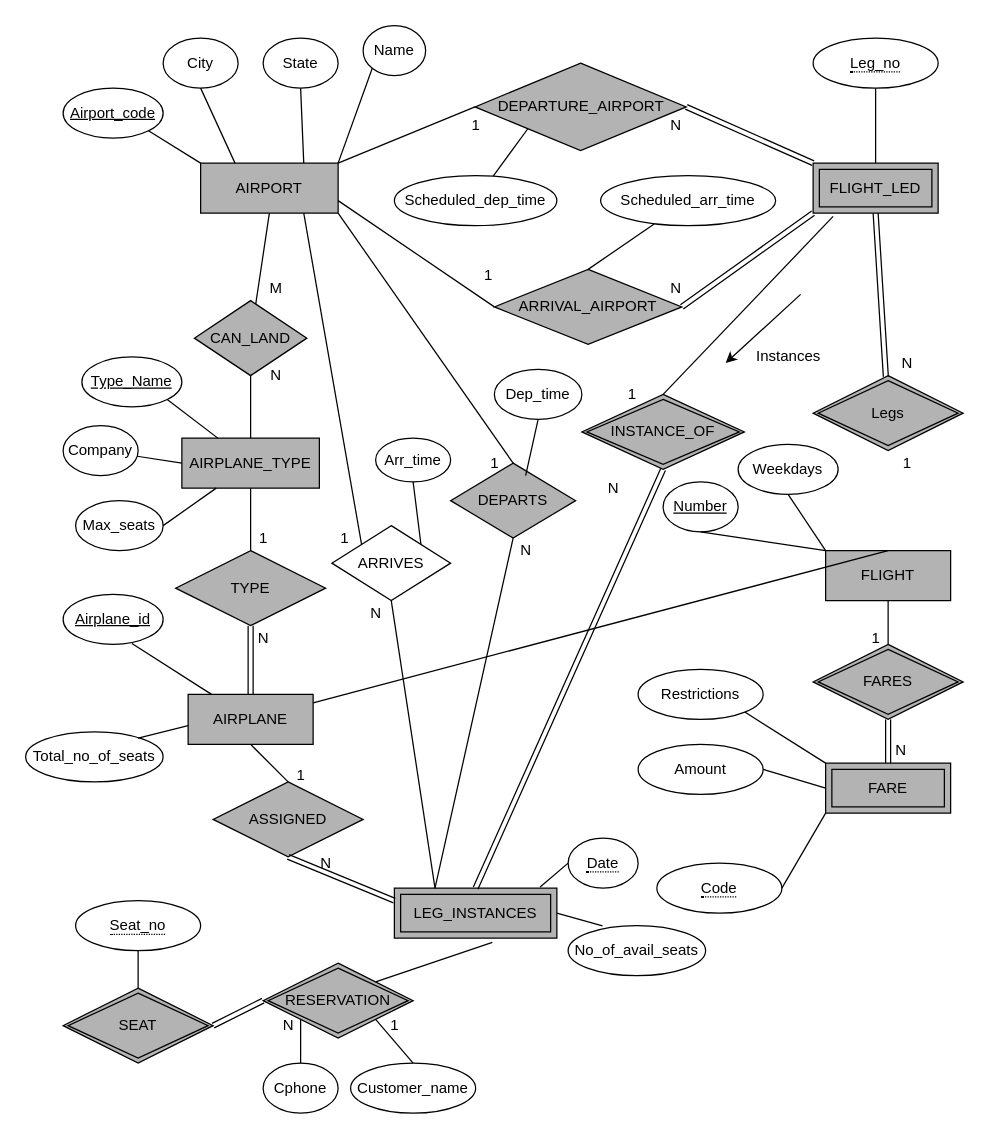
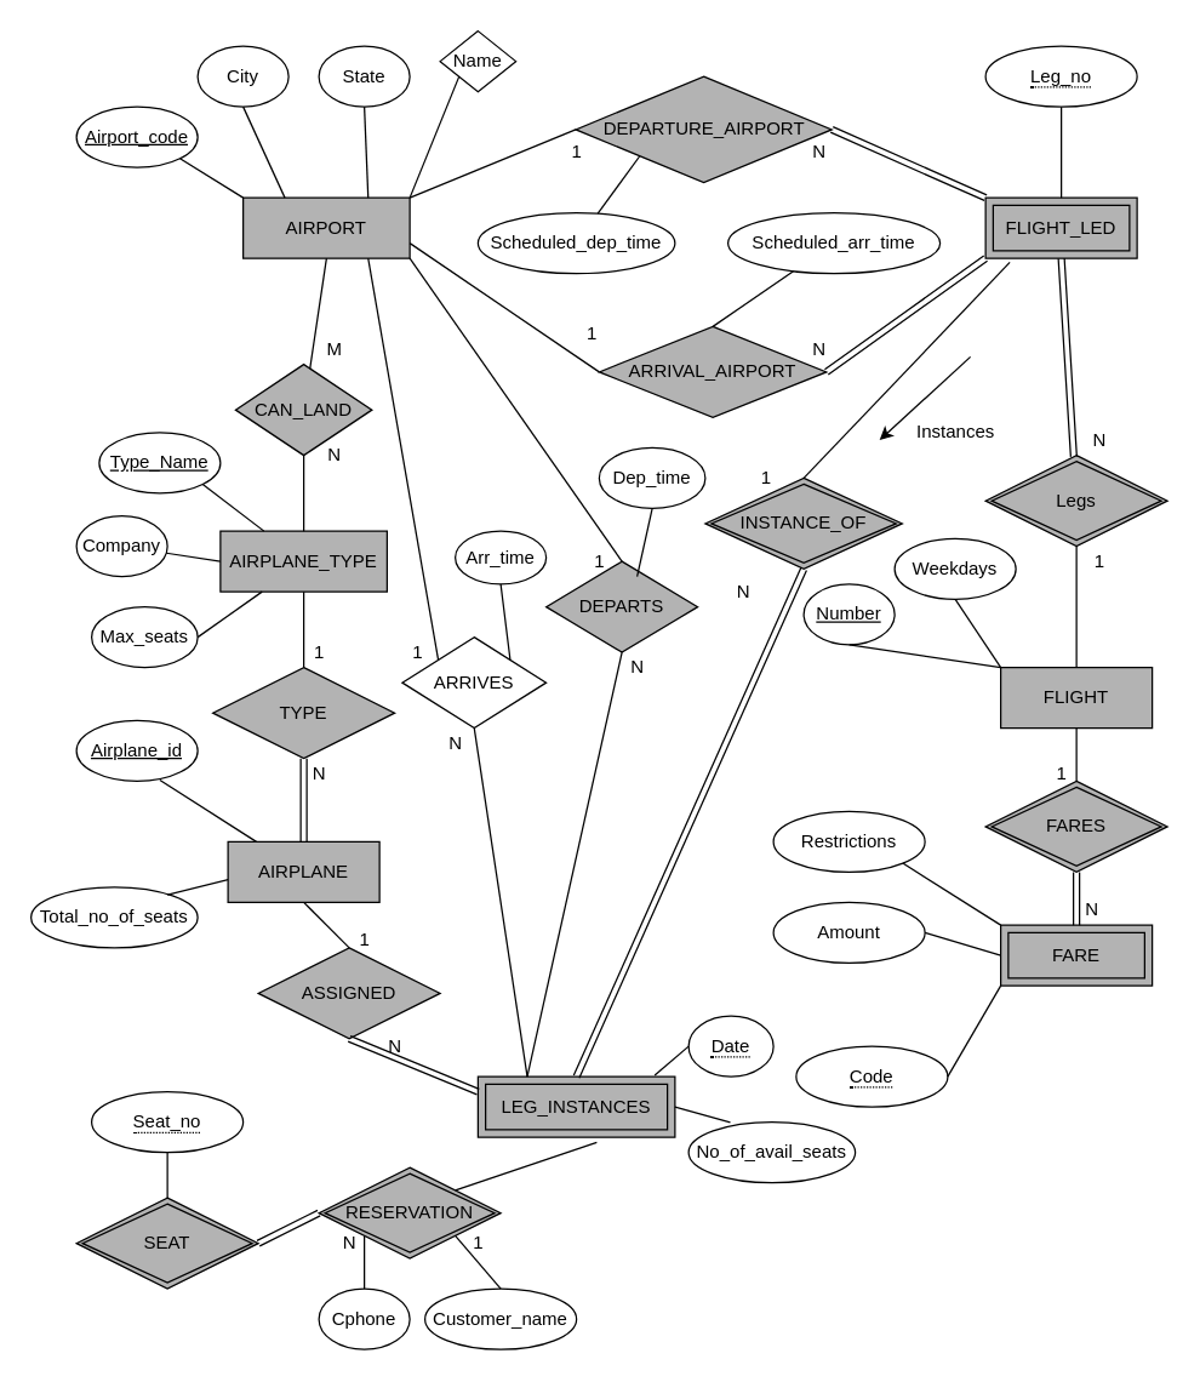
- <mxCell id="6" value="Name" style="ellipse;whiteSpace=wrap;html=1;align=center;" vertex="1" parent="1"><mxGeometry x="290" y="20" width="50" height="40" as="geometry" /></mxCell>
+ <mxCell id="6" value="Name" style="rhombus;whiteSpace=wrap;html=1;align=center;" vertex="1" parent="1"><mxGeometry x="290" y="20" width="50" height="40" as="geometry" /></mxCell>
- <mxCell id="59" value="" style="endArrow=none;html=1;rounded=0;exitX=0.5;exitY=0;exitDx=0;exitDy=0;" edge="1" parent="1" source="58" target="24"><mxGeometry width="50" height="50" relative="1" as="geometry"><mxPoint x="390" y="420" as="sourcePoint" /><mxPoint x="440" y="370" as="targetPoint" /></mxGeometry></mxCell>
+ <mxCell id="59" value="" style="endArrow=none;html=1;rounded=0;entryX=0.5;entryY=1;entryDx=0;entryDy=0;exitX=0.5;exitY=0;exitDx=0;exitDy=0;" edge="1" parent="1" source="58" target="50"><mxGeometry width="50" height="50" relative="1" as="geometry"><mxPoint x="390" y="420" as="sourcePoint" /><mxPoint x="440" y="370" as="targetPoint" /></mxGeometry></mxCell>
